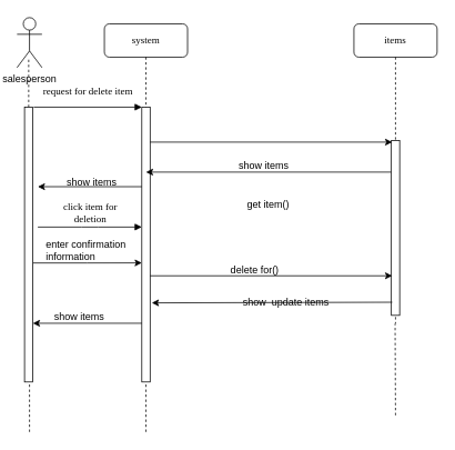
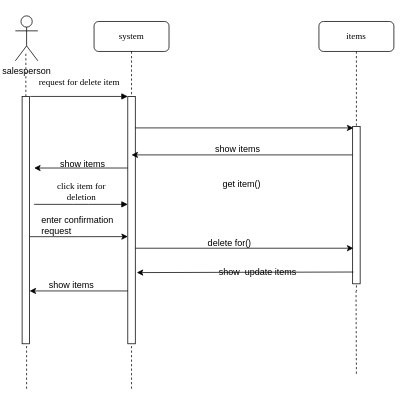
- <mxCell id="17" value="&lt;div&gt;enter confirmation &lt;br&gt;&lt;/div&gt;&lt;div&gt;information&lt;/div&gt;" style="text;html=1;resizable=0;points=[];autosize=1;align=left;verticalAlign=top;spacingTop=-4;" parent="1" vertex="1"><mxGeometry x="52.5" y="284" width="110" height="30" as="geometry" /></mxCell>
+ <mxCell id="17" value="&lt;div&gt;enter confirmation &lt;br&gt;&lt;/div&gt;&lt;div&gt;request&lt;/div&gt;" style="text;html=1;resizable=0;points=[];autosize=1;align=left;verticalAlign=top;spacingTop=-4;" parent="1" vertex="1"><mxGeometry x="52.5" y="284" width="110" height="30" as="geometry" /></mxCell>
